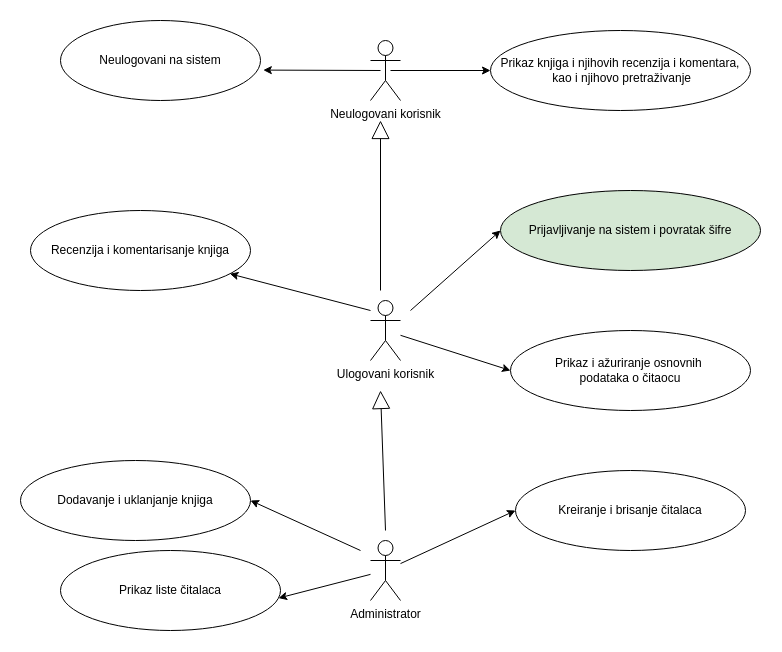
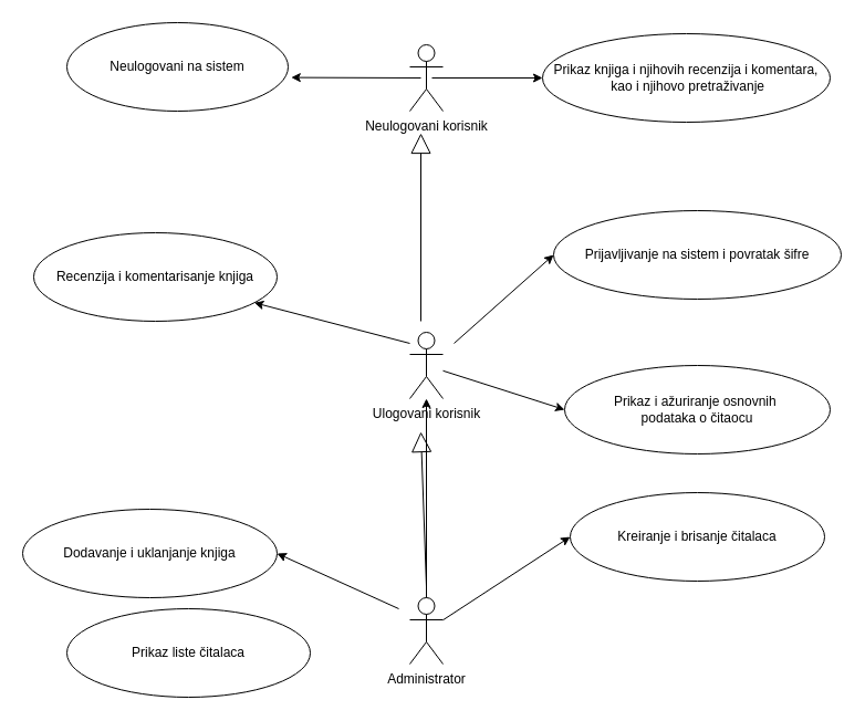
- <mxCell id="8" value="&lt;span&gt;Prijavljivanje na sistem i povratak šifre&lt;/span&gt;" style="ellipse;whiteSpace=wrap;html=1;verticalAlign=middle;fontColor=#000000;fontSize=12;fillColor=#d5e8d4;" vertex="1" parent="1"><mxGeometry x="500" y="190" width="260" height="80" as="geometry" /></mxCell>
+ <mxCell id="8" value="&lt;span&gt;Prijavljivanje na sistem i povratak šifre&lt;/span&gt;" style="ellipse;whiteSpace=wrap;html=1;verticalAlign=middle;fontColor=#000000;fontSize=12;" vertex="1" parent="1"><mxGeometry x="500" y="190" width="260" height="80" as="geometry" /></mxCell>
- <mxCell id="5" value="&lt;span&gt;Kreiranje i brisanje čitalaca&lt;/span&gt;" style="ellipse;whiteSpace=wrap;html=1;fontColor=#000000;verticalAlign=middle;fontSize=12;" vertex="1" parent="1"><mxGeometry x="515" y="470" width="230" height="80" as="geometry" /></mxCell>
+ <mxCell id="5" value="&lt;span&gt;Kreiranje i brisanje čitalaca&lt;/span&gt;" style="ellipse;whiteSpace=wrap;html=1;fontColor=#000000;verticalAlign=middle;fontSize=12;" vertex="1" parent="1"><mxGeometry x="515" y="445" width="230" height="80" as="geometry" /></mxCell>
- <mxCell id="13" value="" style="endArrow=classic;html=1;rounded=0;entryX=0.991;entryY=0.595;entryDx=0;entryDy=0;entryPerimeter=0;fontColor=#000000;" edge="1" parent="1" source="4" target="11"><mxGeometry width="50" height="50" relative="1" as="geometry"><mxPoint x="360" y="350" as="sourcePoint" /><mxPoint x="410" y="300" as="targetPoint" /></mxGeometry></mxCell>
+ <mxCell id="13" value="" style="endArrow=classic;html=1;rounded=0;fontColor=#000000;" edge="1" parent="1" source="4" target="3"><mxGeometry width="50" height="50" relative="1" as="geometry"><mxPoint x="360" y="350" as="sourcePoint" /><mxPoint x="410" y="300" as="targetPoint" /></mxGeometry></mxCell>
